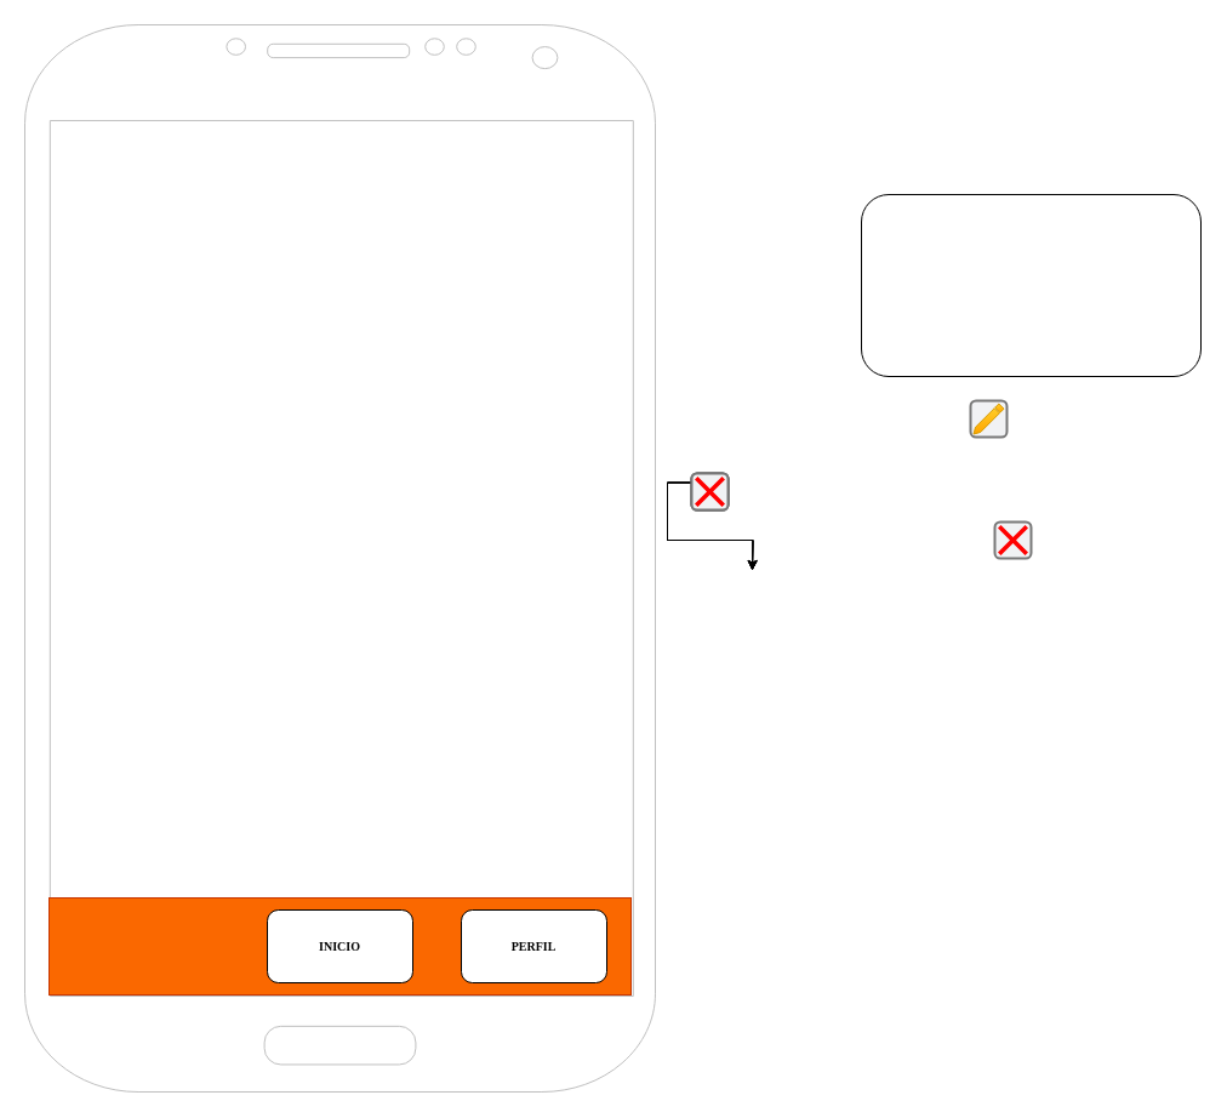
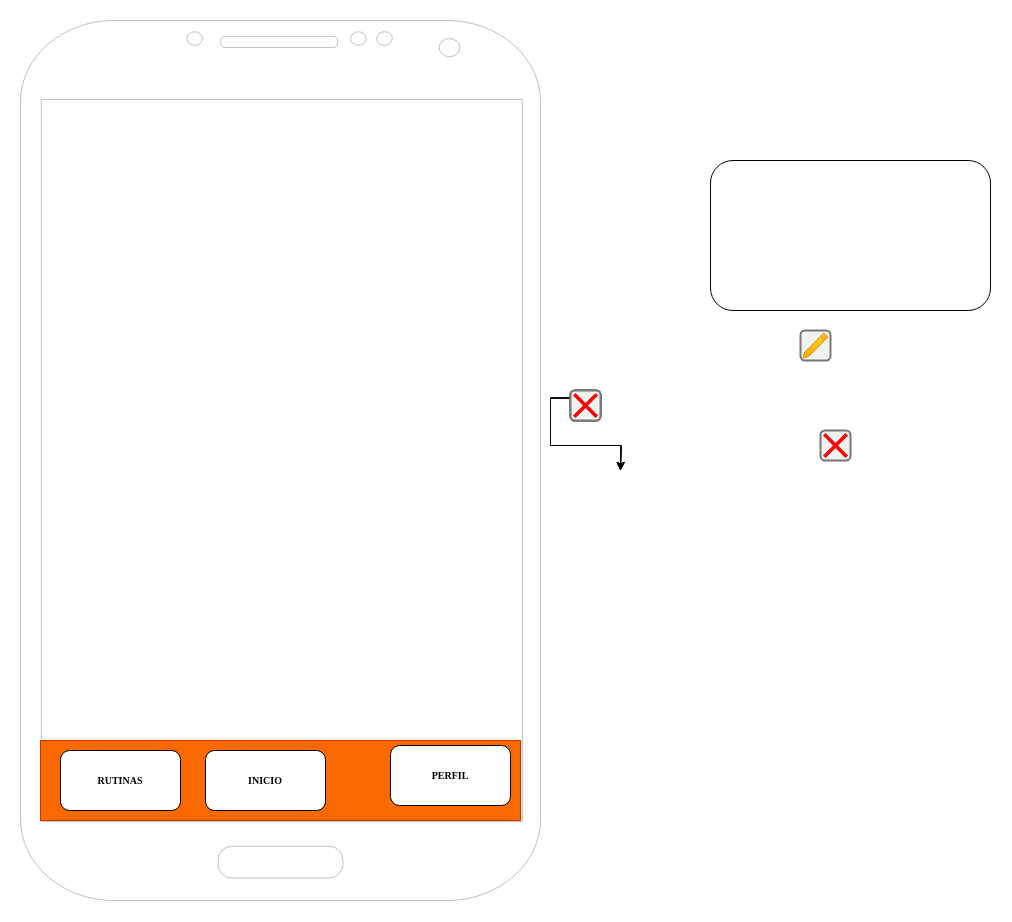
+ <mxCell id="4" value="&lt;font size=&quot;1&quot; face=&quot;Verdana&quot;&gt;&lt;b&gt;RUTINAS&lt;/b&gt;&lt;/font&gt;" style="rounded=1;whiteSpace=wrap;html=1;" vertex="1" parent="1"><mxGeometry x="60" y="750" width="120" height="60" as="geometry" /></mxCell>
- <mxCell id="6" value="&lt;font size=&quot;1&quot; face=&quot;Verdana&quot;&gt;&lt;b&gt;INICIO&lt;/b&gt;&lt;/font&gt;" style="rounded=1;whiteSpace=wrap;html=1;" vertex="1" parent="1"><mxGeometry x="220" y="750" width="120" height="60" as="geometry" /></mxCell>
+ <mxCell id="6" value="&lt;font size=&quot;1&quot; face=&quot;Verdana&quot;&gt;&lt;b&gt;INICIO&lt;/b&gt;&lt;/font&gt;" style="rounded=1;whiteSpace=wrap;html=1;" vertex="1" parent="1"><mxGeometry x="205" y="750" width="120" height="60" as="geometry" /></mxCell>
- <mxCell id="5" value="&lt;font size=&quot;1&quot; face=&quot;Verdana&quot;&gt;&lt;b&gt;PERFIL&lt;/b&gt;&lt;/font&gt;" style="rounded=1;whiteSpace=wrap;html=1;" vertex="1" parent="1"><mxGeometry x="380" y="750" width="120" height="60" as="geometry" /></mxCell>
+ <mxCell id="5" value="&lt;font size=&quot;1&quot; face=&quot;Verdana&quot;&gt;&lt;b&gt;PERFIL&lt;/b&gt;&lt;/font&gt;" style="rounded=1;whiteSpace=wrap;html=1;" vertex="1" parent="1"><mxGeometry x="390" y="745" width="120" height="60" as="geometry" /></mxCell>
